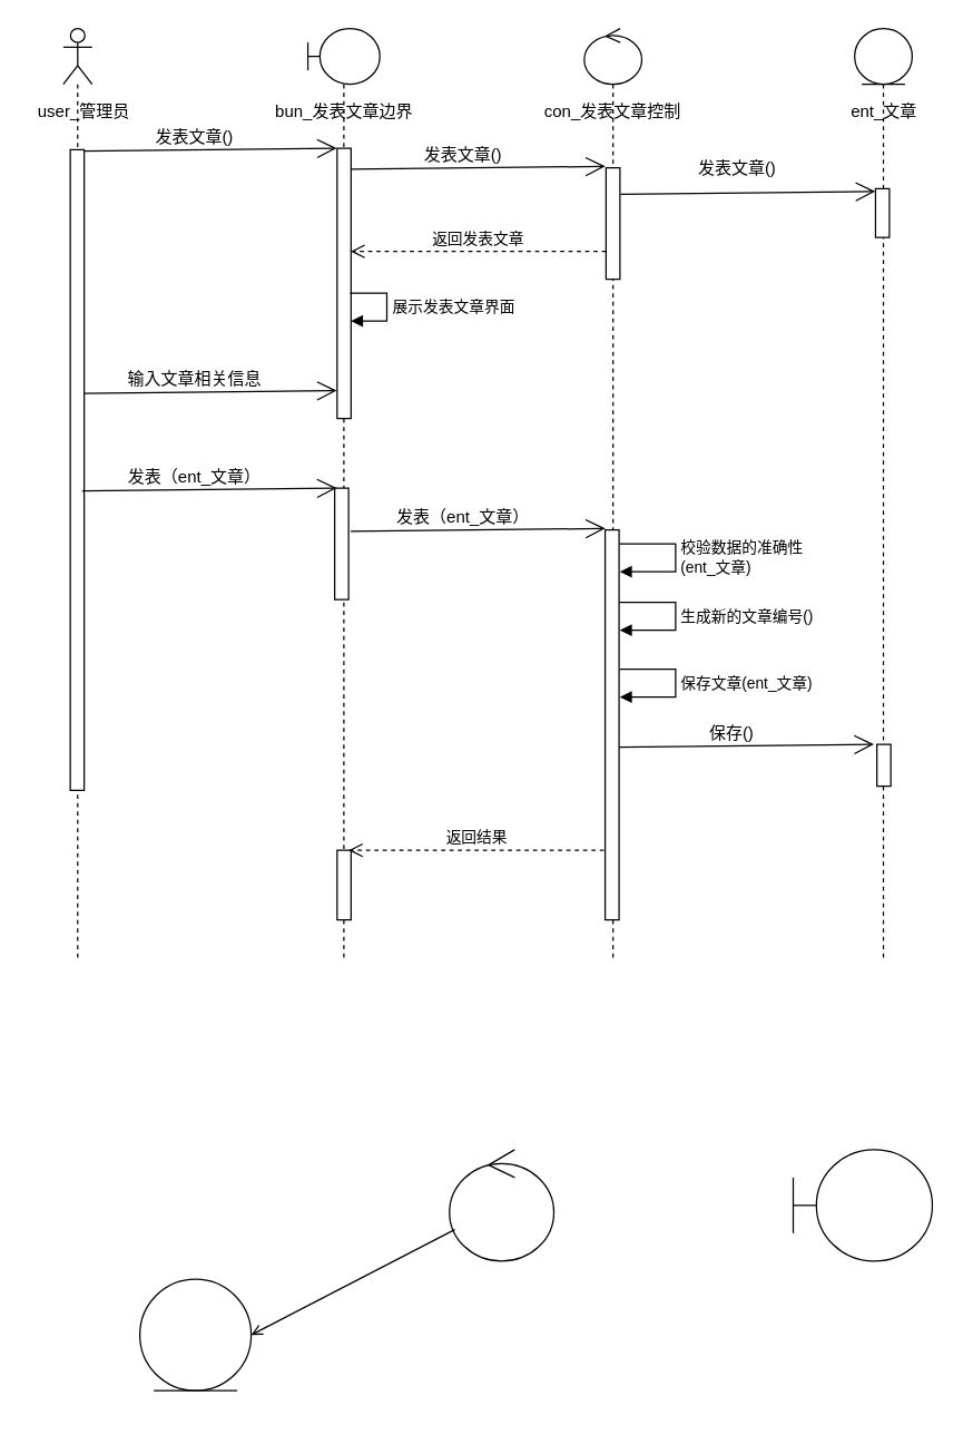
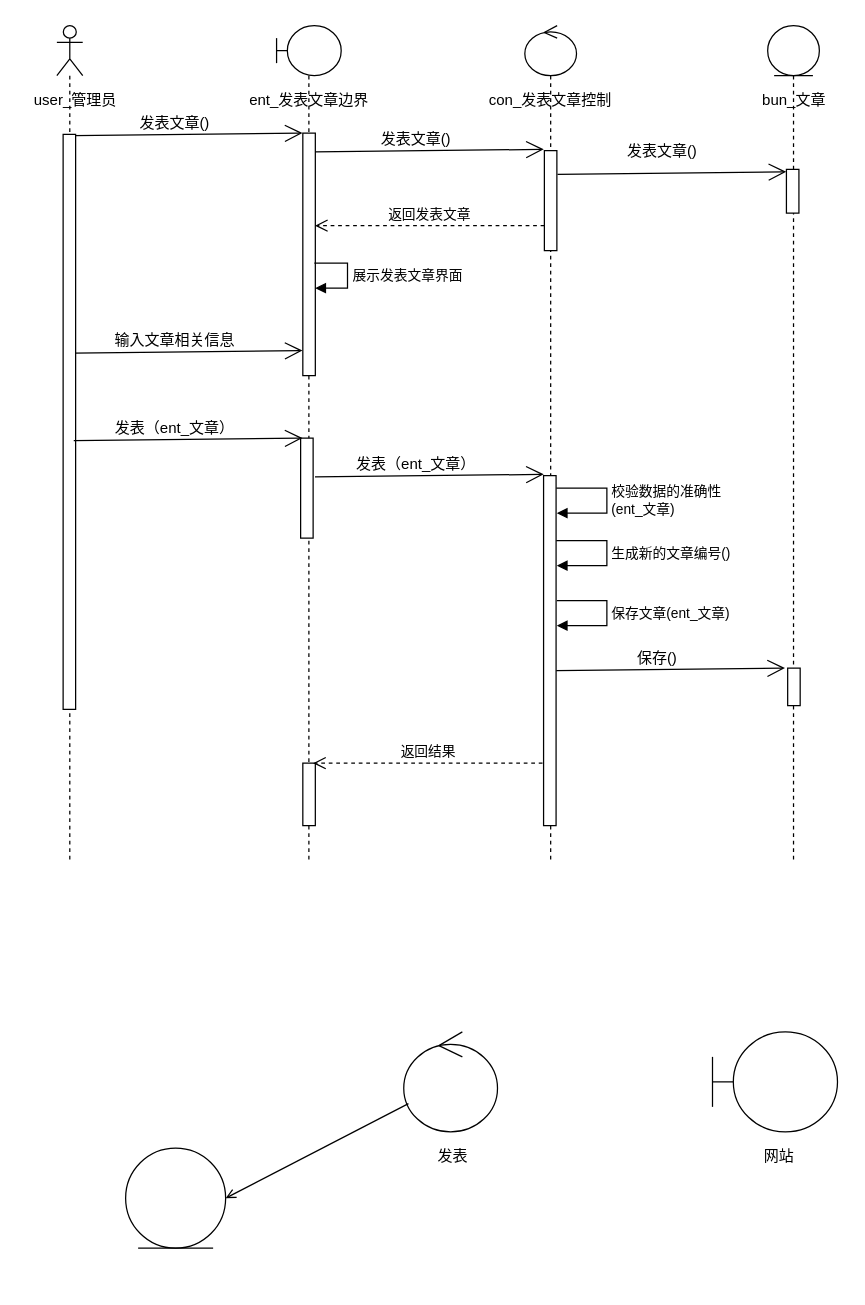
- <mxCell id="17" value="bun_发表文章边界" style="text;html=1;strokeColor=none;fillColor=none;align=center;verticalAlign=middle;whiteSpace=wrap;rounded=0;" parent="12" vertex="1"><mxGeometry y="50" width="120" height="20" as="geometry" /></mxCell>
+ <mxCell id="17" value="ent_发表文章边界" style="text;html=1;strokeColor=none;fillColor=none;align=center;verticalAlign=middle;whiteSpace=wrap;rounded=0;" parent="12" vertex="1"><mxGeometry y="50" width="120" height="20" as="geometry" /></mxCell>
- <mxCell id="35" value="ent_文章" style="text;html=1;strokeColor=none;fillColor=none;align=center;verticalAlign=middle;whiteSpace=wrap;rounded=0;" parent="31" vertex="1"><mxGeometry y="50" width="70" height="20" as="geometry" /></mxCell>
+ <mxCell id="35" value="bun_文章" style="text;html=1;strokeColor=none;fillColor=none;align=center;verticalAlign=middle;whiteSpace=wrap;rounded=0;" parent="31" vertex="1"><mxGeometry y="50" width="70" height="20" as="geometry" /></mxCell>
+ <mxCell id="4" value="发表" style="text;html=1;resizable=0;points=[];autosize=1;align=left;verticalAlign=top;spacingTop=-4;" vertex="1" parent="2"><mxGeometry x="25" y="90" width="40" height="20" as="geometry" /></mxCell>
+ <mxCell id="7" value="网站" style="text;html=1;resizable=0;points=[];autosize=1;align=left;verticalAlign=top;spacingTop=-4;" vertex="1" parent="5"><mxGeometry x="39" y="90" width="40" height="20" as="geometry" /></mxCell>
